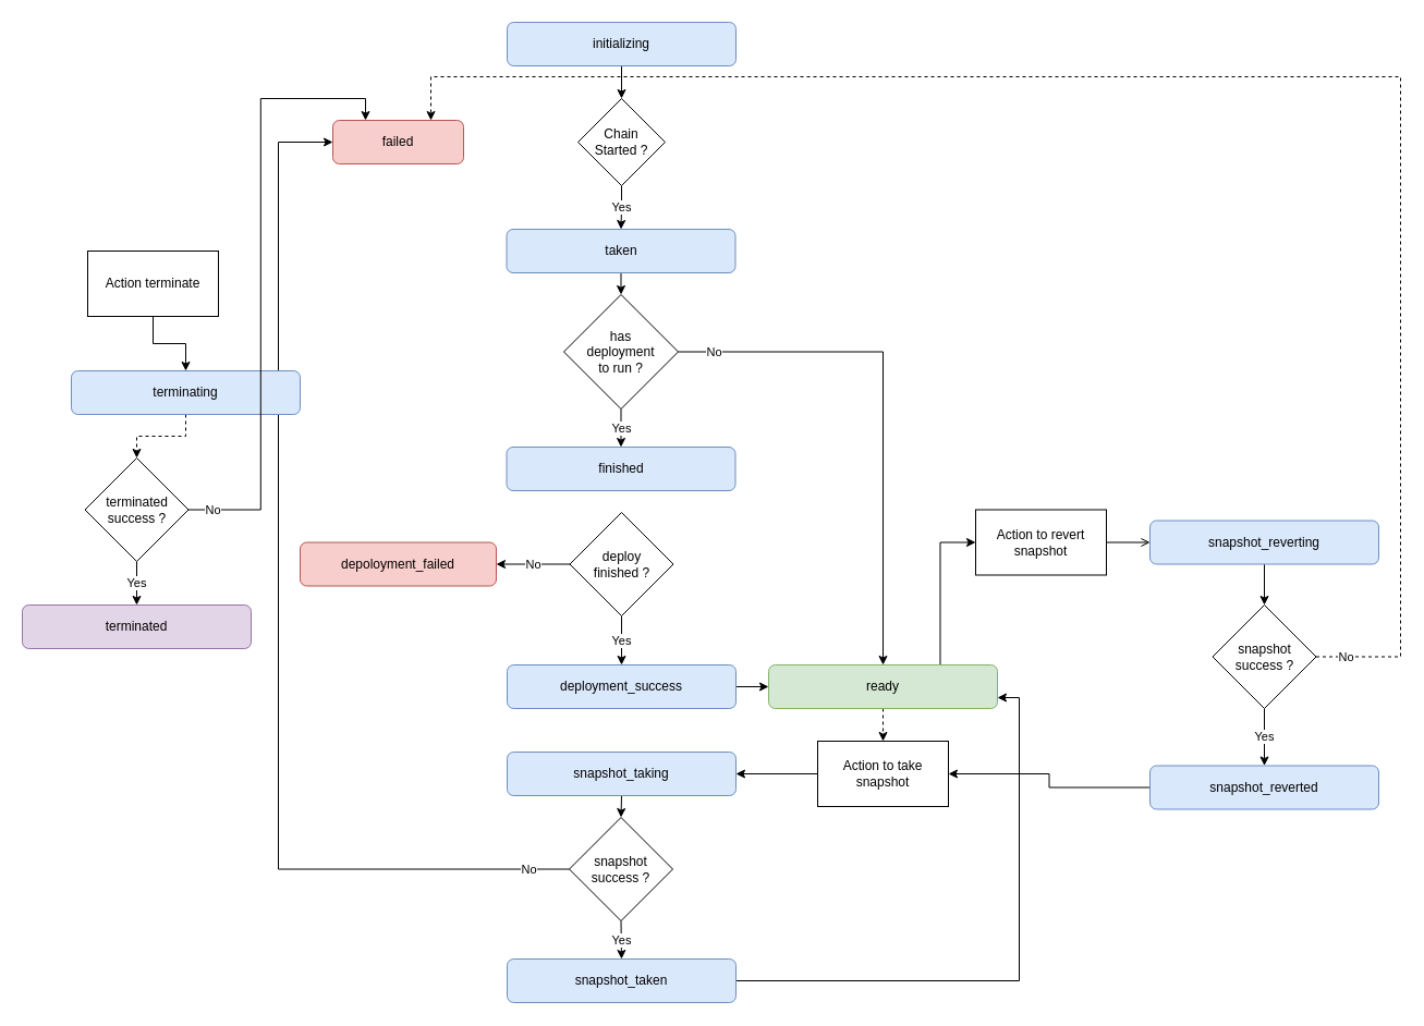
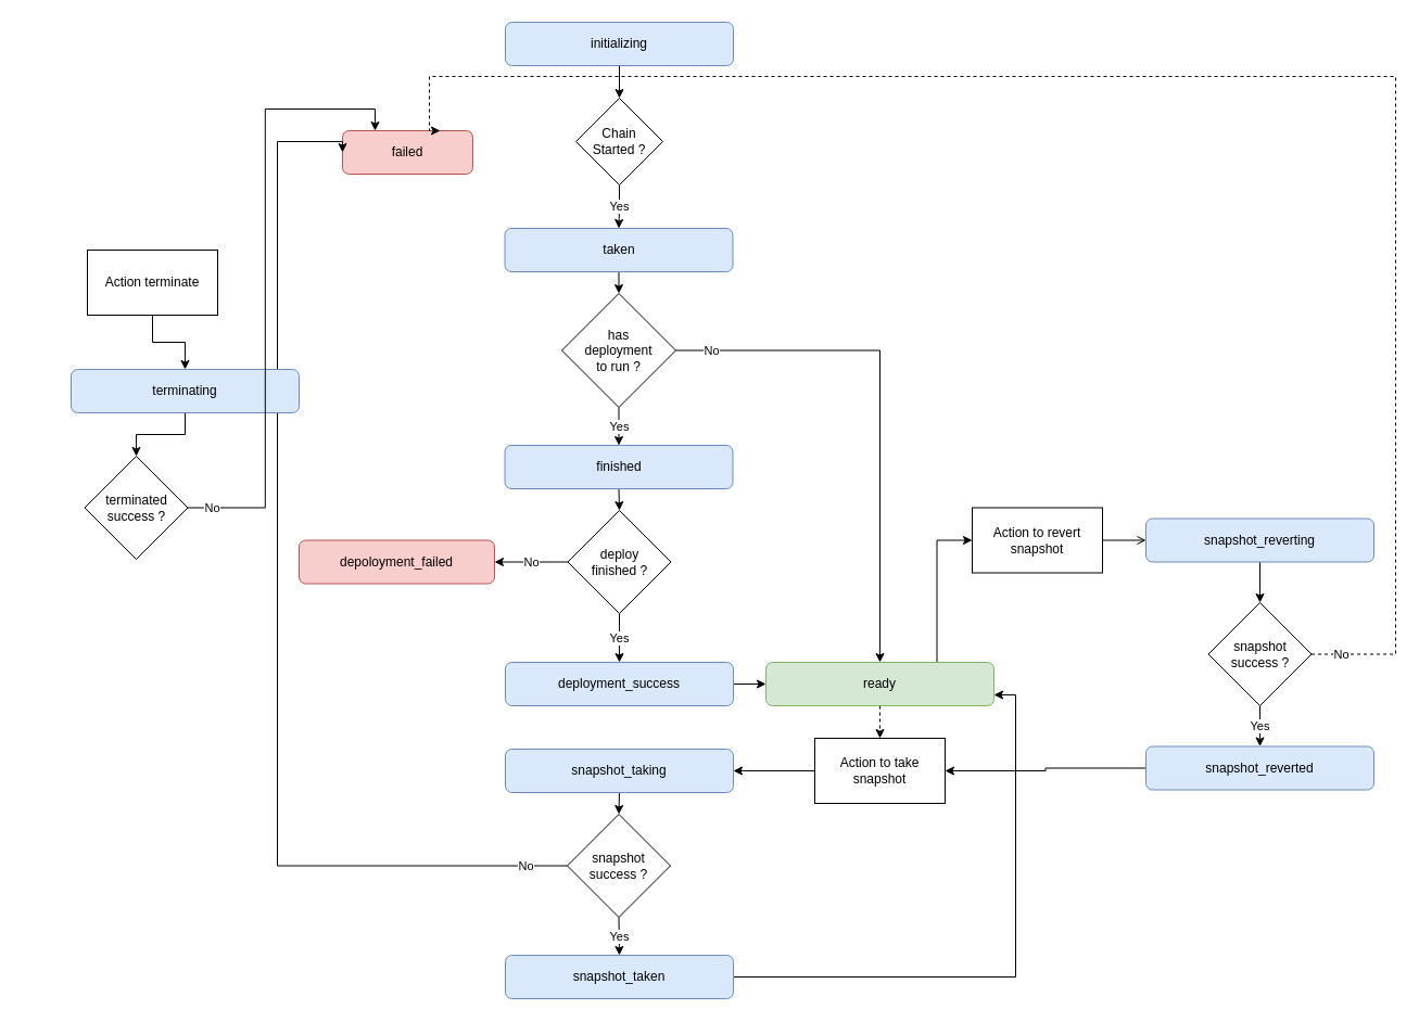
- <mxCell id="4" value="failed" style="rounded=1;whiteSpace=wrap;html=1;fillColor=#f8cecc;strokeColor=#b85450;" parent="1" vertex="1"><mxGeometry x="305" y="110" width="120" height="40" as="geometry" /></mxCell>
+ <mxCell id="4" value="failed" style="rounded=1;whiteSpace=wrap;html=1;fillColor=#f8cecc;strokeColor=#b85450;" parent="1" vertex="1"><mxGeometry x="315" y="120" width="120" height="40" as="geometry" /></mxCell>
- <mxCell id="43" style="edgeStyle=orthogonalEdgeStyle;rounded=0;orthogonalLoop=1;jettySize=auto;html=1;exitX=0.5;exitY=1;exitDx=0;exitDy=0;entryX=0.5;entryY=0;entryDx=0;entryDy=0;dashed=1;" parent="1" source="44" target="47" edge="1"><mxGeometry relative="1" as="geometry" /></mxCell>
+ <mxCell id="43" style="edgeStyle=orthogonalEdgeStyle;rounded=0;orthogonalLoop=1;jettySize=auto;html=1;exitX=0.5;exitY=1;exitDx=0;exitDy=0;entryX=0.5;entryY=0;entryDx=0;entryDy=0;" parent="1" source="44" target="47" edge="1"><mxGeometry relative="1" as="geometry" /></mxCell>
+ <mxCell id="7" style="edgeStyle=orthogonalEdgeStyle;rounded=0;orthogonalLoop=1;jettySize=auto;html=1;exitX=0.5;exitY=1;exitDx=0;exitDy=0;entryX=0.5;entryY=0;entryDx=0;entryDy=0;" parent="1" source="8" target="17" edge="1"><mxGeometry relative="1" as="geometry" /></mxCell>
- <mxCell id="45" value="Yes" style="edgeStyle=orthogonalEdgeStyle;rounded=0;orthogonalLoop=1;jettySize=auto;html=1;exitX=0.5;exitY=1;exitDx=0;exitDy=0;entryX=0.5;entryY=0;entryDx=0;entryDy=0;" parent="1" source="47" target="48" edge="1"><mxGeometry relative="1" as="geometry" /></mxCell>
- <mxCell id="48" value="terminated" style="rounded=1;whiteSpace=wrap;html=1;fillColor=#e1d5e7;strokeColor=#9673a6;" parent="1" vertex="1"><mxGeometry x="20" y="555" width="210" height="40" as="geometry" /></mxCell>
- <mxCell id="40" value="snapshot_reverted" style="rounded=1;whiteSpace=wrap;html=1;fillColor=#dae8fc;strokeColor=#6c8ebf;" parent="1" vertex="1"><mxGeometry x="1055" y="702.5" width="210" height="40" as="geometry" /></mxCell>
+ <mxCell id="40" value="snapshot_reverted" style="rounded=1;whiteSpace=wrap;html=1;fillColor=#dae8fc;strokeColor=#6c8ebf;" parent="1" vertex="1"><mxGeometry x="1055" y="687.5" width="210" height="40" as="geometry" /></mxCell>
